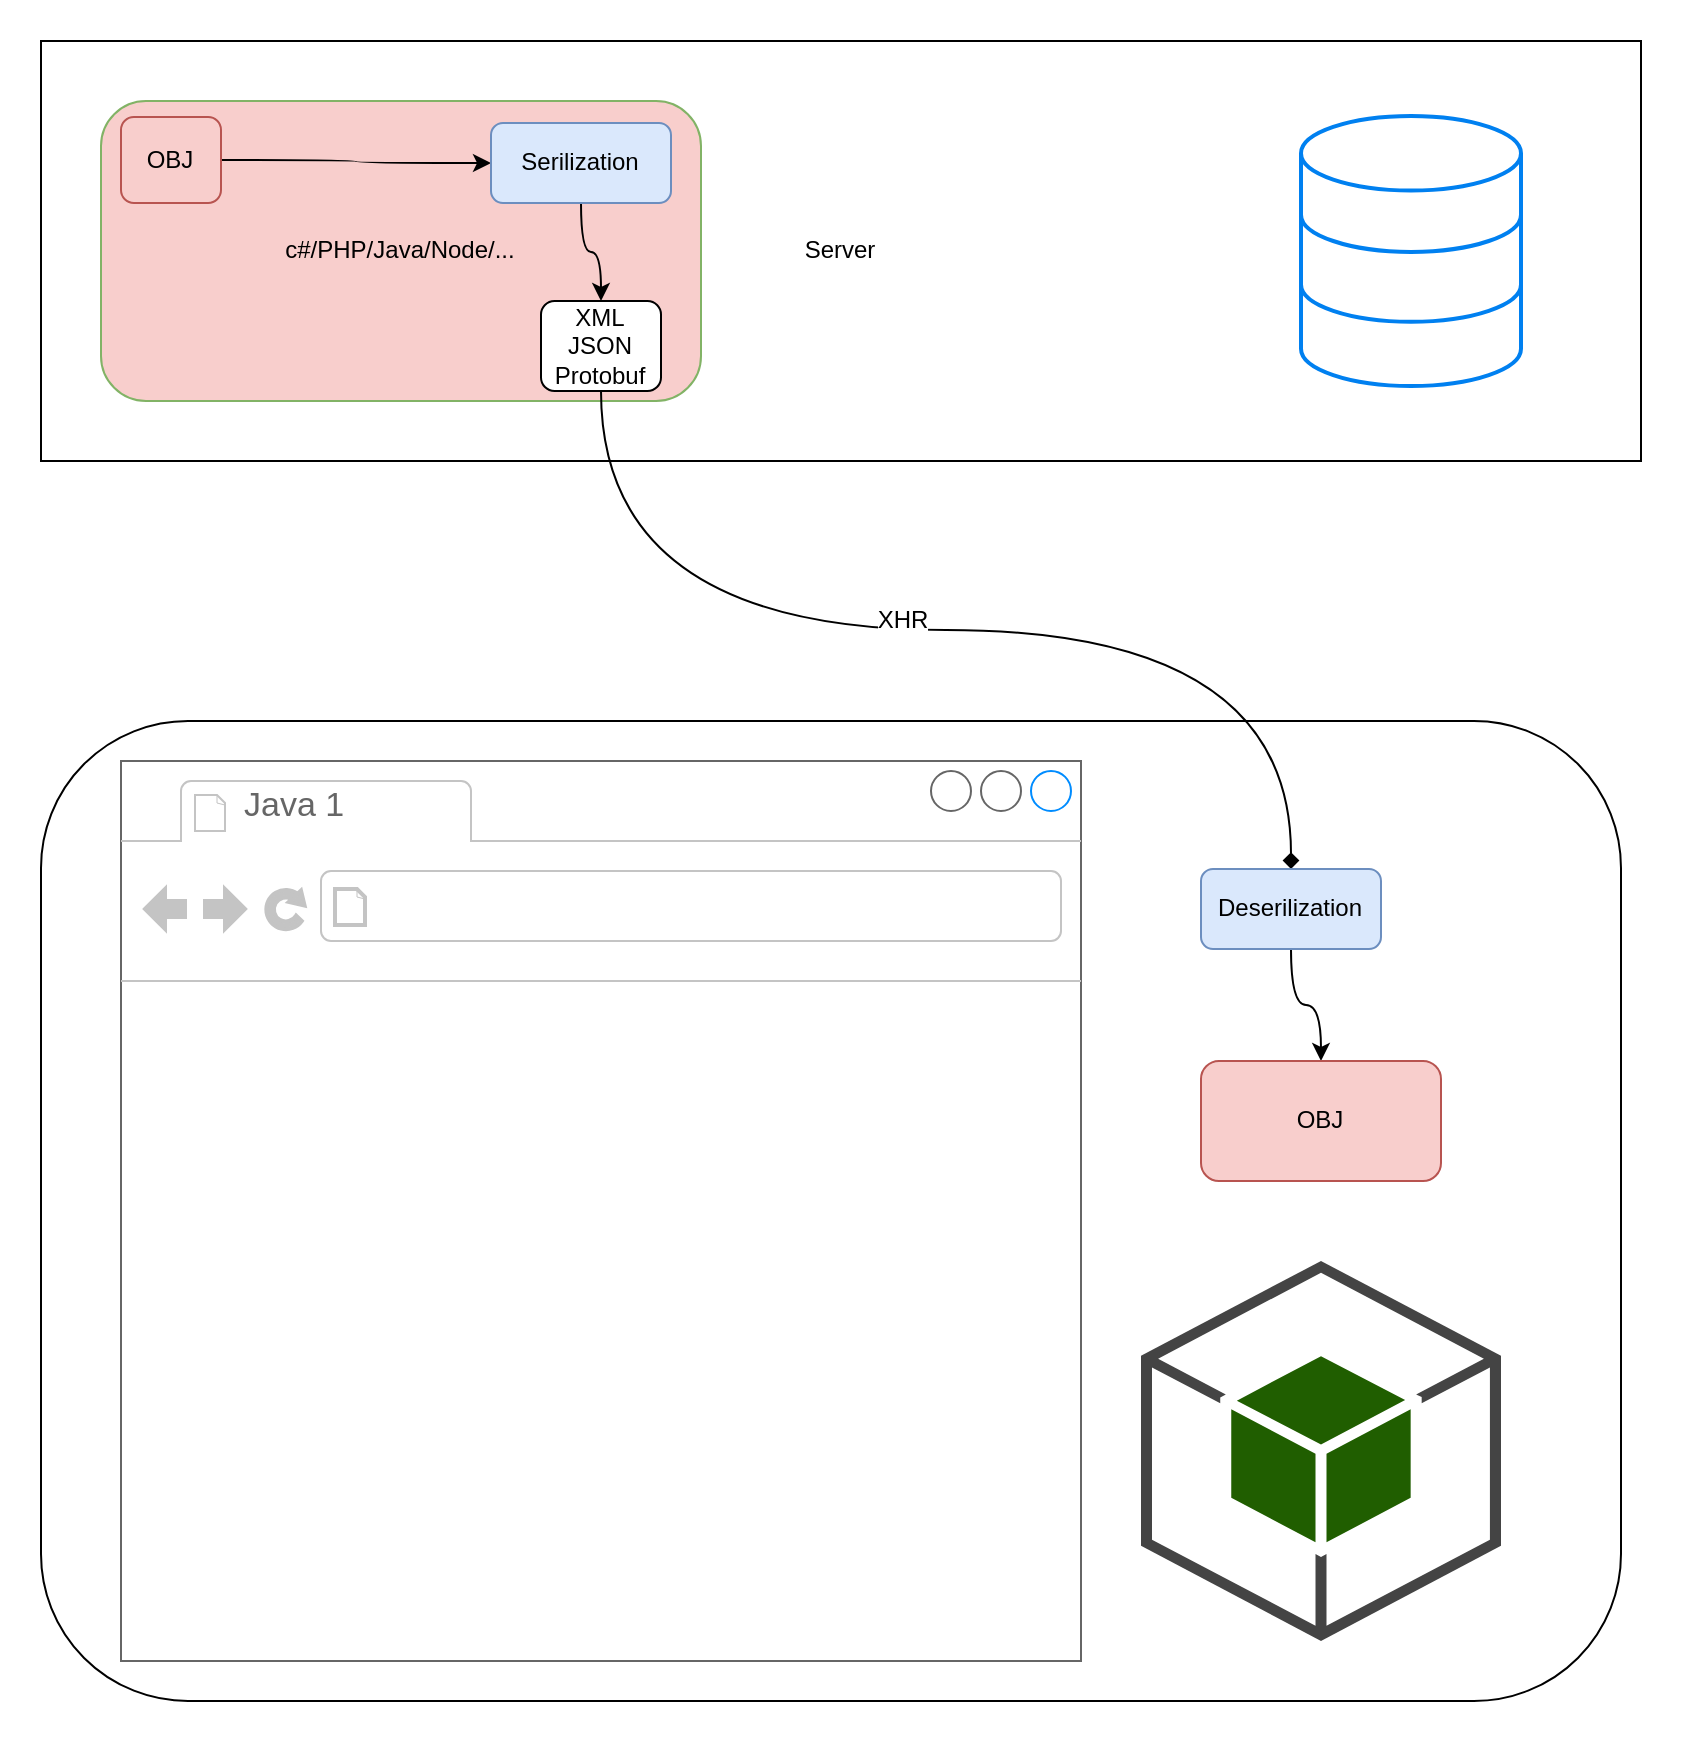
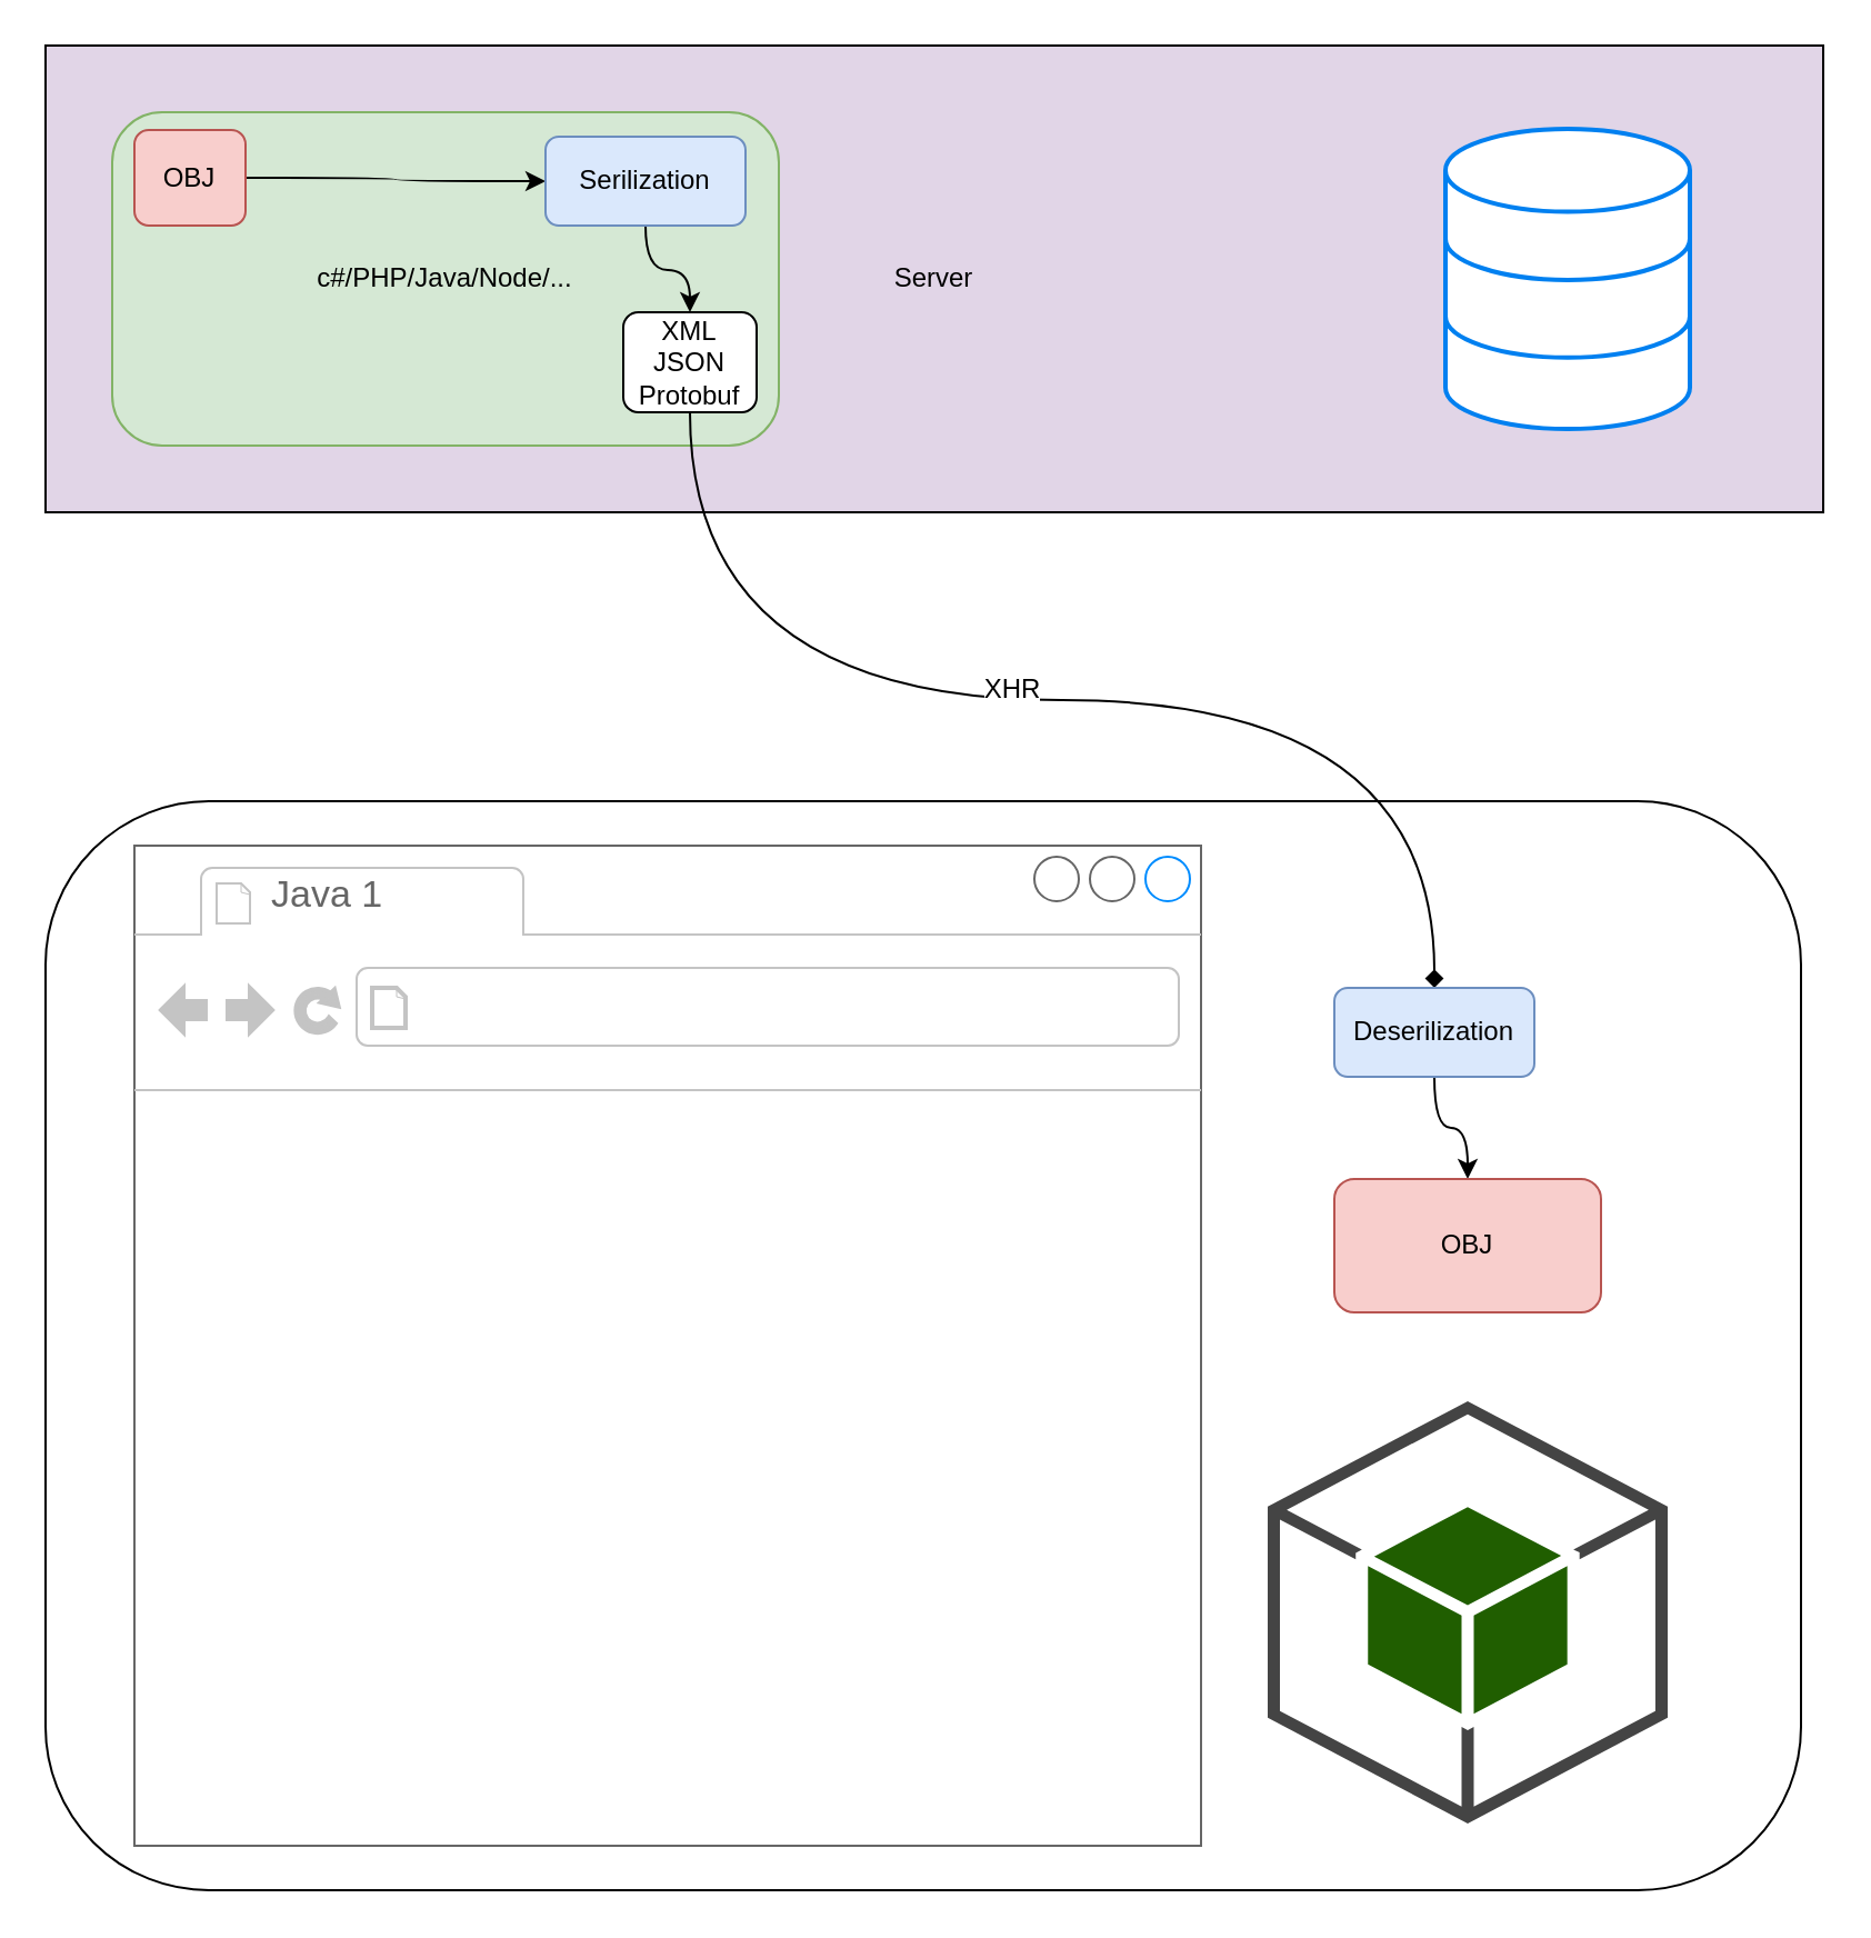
- <mxCell id="4" value="c#/PHP/Java/Node/..." style="rounded=1;whiteSpace=wrap;html=1;fillColor=#f8cecc;strokeColor=#82b366;" vertex="1" parent="1"><mxGeometry x="50" y="50" width="300" height="150" as="geometry" /></mxCell>
+ <mxCell id="4" value="c#/PHP/Java/Node/..." style="rounded=1;whiteSpace=wrap;html=1;fillColor=#d5e8d4;strokeColor=#82b366;" vertex="1" parent="1"><mxGeometry x="50" y="50" width="300" height="150" as="geometry" /></mxCell>
- <mxCell id="3" value="Server" style="rounded=0;whiteSpace=wrap;html=1;" vertex="1" parent="1"><mxGeometry x="20" y="20" width="800" height="210" as="geometry" /></mxCell>
+ <mxCell id="3" value="Server" style="rounded=0;whiteSpace=wrap;html=1;fillColor=#e1d5e7;" vertex="1" parent="1"><mxGeometry x="20" y="20" width="800" height="210" as="geometry" /></mxCell>
- <mxCell id="13" value="XML&lt;br&gt;JSON&lt;br&gt;Protobuf" style="rounded=1;whiteSpace=wrap;html=1;" vertex="1" parent="1"><mxGeometry x="270" y="150" width="60" height="45" as="geometry" /></mxCell>
+ <mxCell id="13" value="XML&lt;br&gt;JSON&lt;br&gt;Protobuf" style="rounded=1;whiteSpace=wrap;html=1;" vertex="1" parent="1"><mxGeometry x="280" y="140" width="60" height="45" as="geometry" /></mxCell>
- <mxCell id="18" value="Deserilization" style="rounded=1;whiteSpace=wrap;html=1;fillColor=#dae8fc;strokeColor=#6c8ebf;" vertex="1" parent="1"><mxGeometry x="600" y="434" width="90" height="40" as="geometry" /></mxCell>
+ <mxCell id="18" value="Deserilization" style="rounded=1;whiteSpace=wrap;html=1;fillColor=#dae8fc;strokeColor=#6c8ebf;" vertex="1" parent="1"><mxGeometry x="600" y="444" width="90" height="40" as="geometry" /></mxCell>
